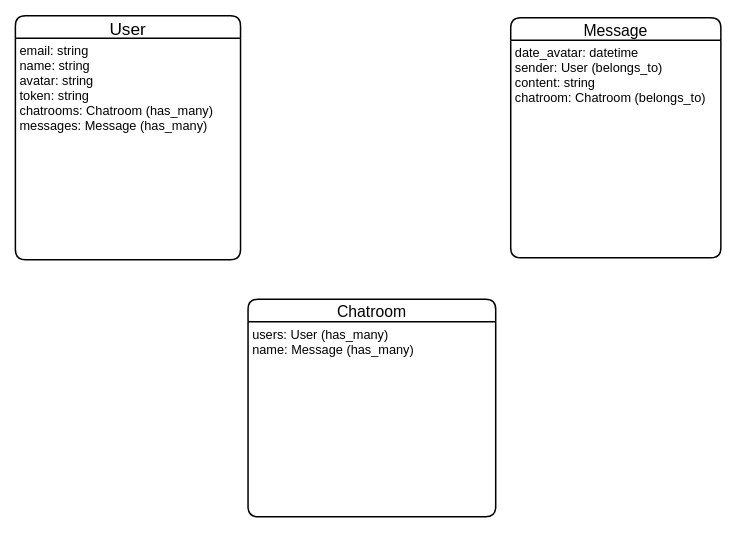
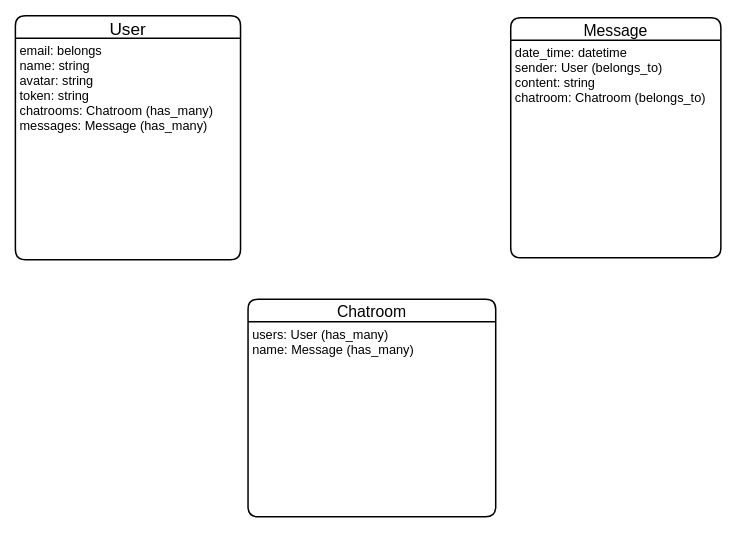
- <mxCell id="3" value="email: string&#10;name: string&#10;avatar: string&#10;token: string&#10;chatrooms: Chatroom (has_many)&#10;messages: Message (has_many)" style="align=left;strokeColor=none;fillColor=none;spacingLeft=4;fontSize=17;verticalAlign=top;resizable=0;rotatable=0;part=1;" vertex="1" parent="2"><mxGeometry y="30" width="300" height="295" as="geometry" /></mxCell>
+ <mxCell id="3" value="email: belongs&#10;name: string&#10;avatar: string&#10;token: string&#10;chatrooms: Chatroom (has_many)&#10;messages: Message (has_many)" style="align=left;strokeColor=none;fillColor=none;spacingLeft=4;fontSize=17;verticalAlign=top;resizable=0;rotatable=0;part=1;" vertex="1" parent="2"><mxGeometry y="30" width="300" height="295" as="geometry" /></mxCell>
- <mxCell id="5" value="date_avatar: datetime&#10;sender: User (belongs_to)&#10;content: string&#10;chatroom: Chatroom (belongs_to)" style="align=left;strokeColor=none;fillColor=none;spacingLeft=4;fontSize=17;verticalAlign=top;resizable=0;rotatable=0;part=1;" vertex="1" parent="4"><mxGeometry y="30" width="280" height="290" as="geometry" /></mxCell>
+ <mxCell id="5" value="date_time: datetime&#10;sender: User (belongs_to)&#10;content: string&#10;chatroom: Chatroom (belongs_to)" style="align=left;strokeColor=none;fillColor=none;spacingLeft=4;fontSize=17;verticalAlign=top;resizable=0;rotatable=0;part=1;" vertex="1" parent="4"><mxGeometry y="30" width="280" height="290" as="geometry" /></mxCell>
